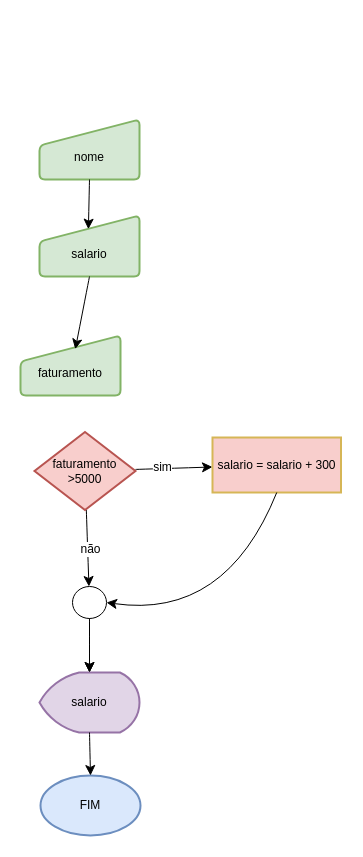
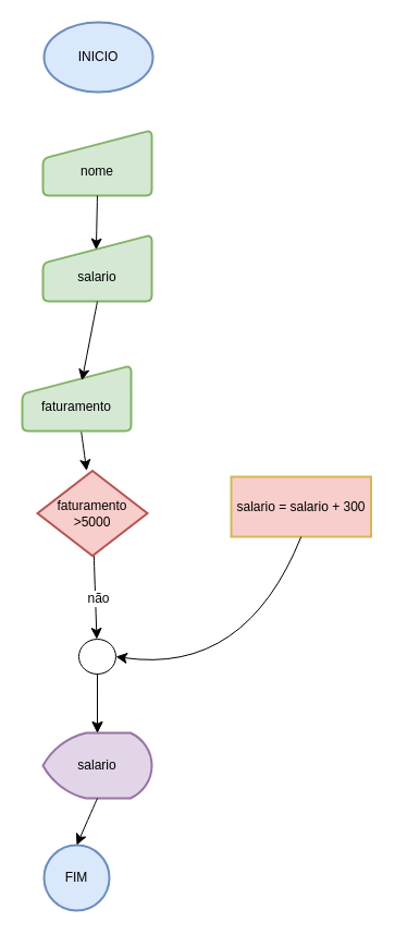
+ <mxCell id="2" value="INICIO" style="strokeWidth=2;html=1;shape=mxgraph.flowchart.start_1;whiteSpace=wrap;fillColor=#dae8fc;strokeColor=#6c8ebf;" vertex="1" parent="1"><mxGeometry x="40" y="20" width="100" height="64" as="geometry" /></mxCell>
+ <mxCell id="6" value="" style="edgeStyle=none;curved=1;rounded=0;orthogonalLoop=1;jettySize=auto;html=1;fontSize=12;startSize=8;endSize=8;" edge="1" parent="1" source="7" target="12"><mxGeometry relative="1" as="geometry" /></mxCell>
- <mxCell id="8" value="" style="edgeStyle=none;curved=1;rounded=0;orthogonalLoop=1;jettySize=auto;html=1;fontSize=12;startSize=8;endSize=8;" edge="1" parent="1" source="12" target="13"><mxGeometry relative="1" as="geometry" /></mxCell>
- <mxCell id="9" value="sim" style="edgeLabel;html=1;align=center;verticalAlign=middle;resizable=0;points=[];fontSize=12;" vertex="1" connectable="0" parent="8"><mxGeometry x="-0.296" y="2" relative="1" as="geometry"><mxPoint as="offset" /></mxGeometry></mxCell>
- <mxCell id="3" value="FIM" style="strokeWidth=2;html=1;shape=mxgraph.flowchart.start_1;whiteSpace=wrap;fillColor=#dae8fc;strokeColor=#6c8ebf;" vertex="1" parent="1"><mxGeometry x="40" y="775" width="100" height="60" as="geometry" /></mxCell>
+ <mxCell id="3" value="FIM" style="strokeWidth=2;html=1;shape=mxgraph.flowchart.start_1;whiteSpace=wrap;fillColor=#dae8fc;strokeColor=#6c8ebf;" vertex="1" parent="1"><mxGeometry x="40" y="775" width="60" height="60" as="geometry" /></mxCell>
